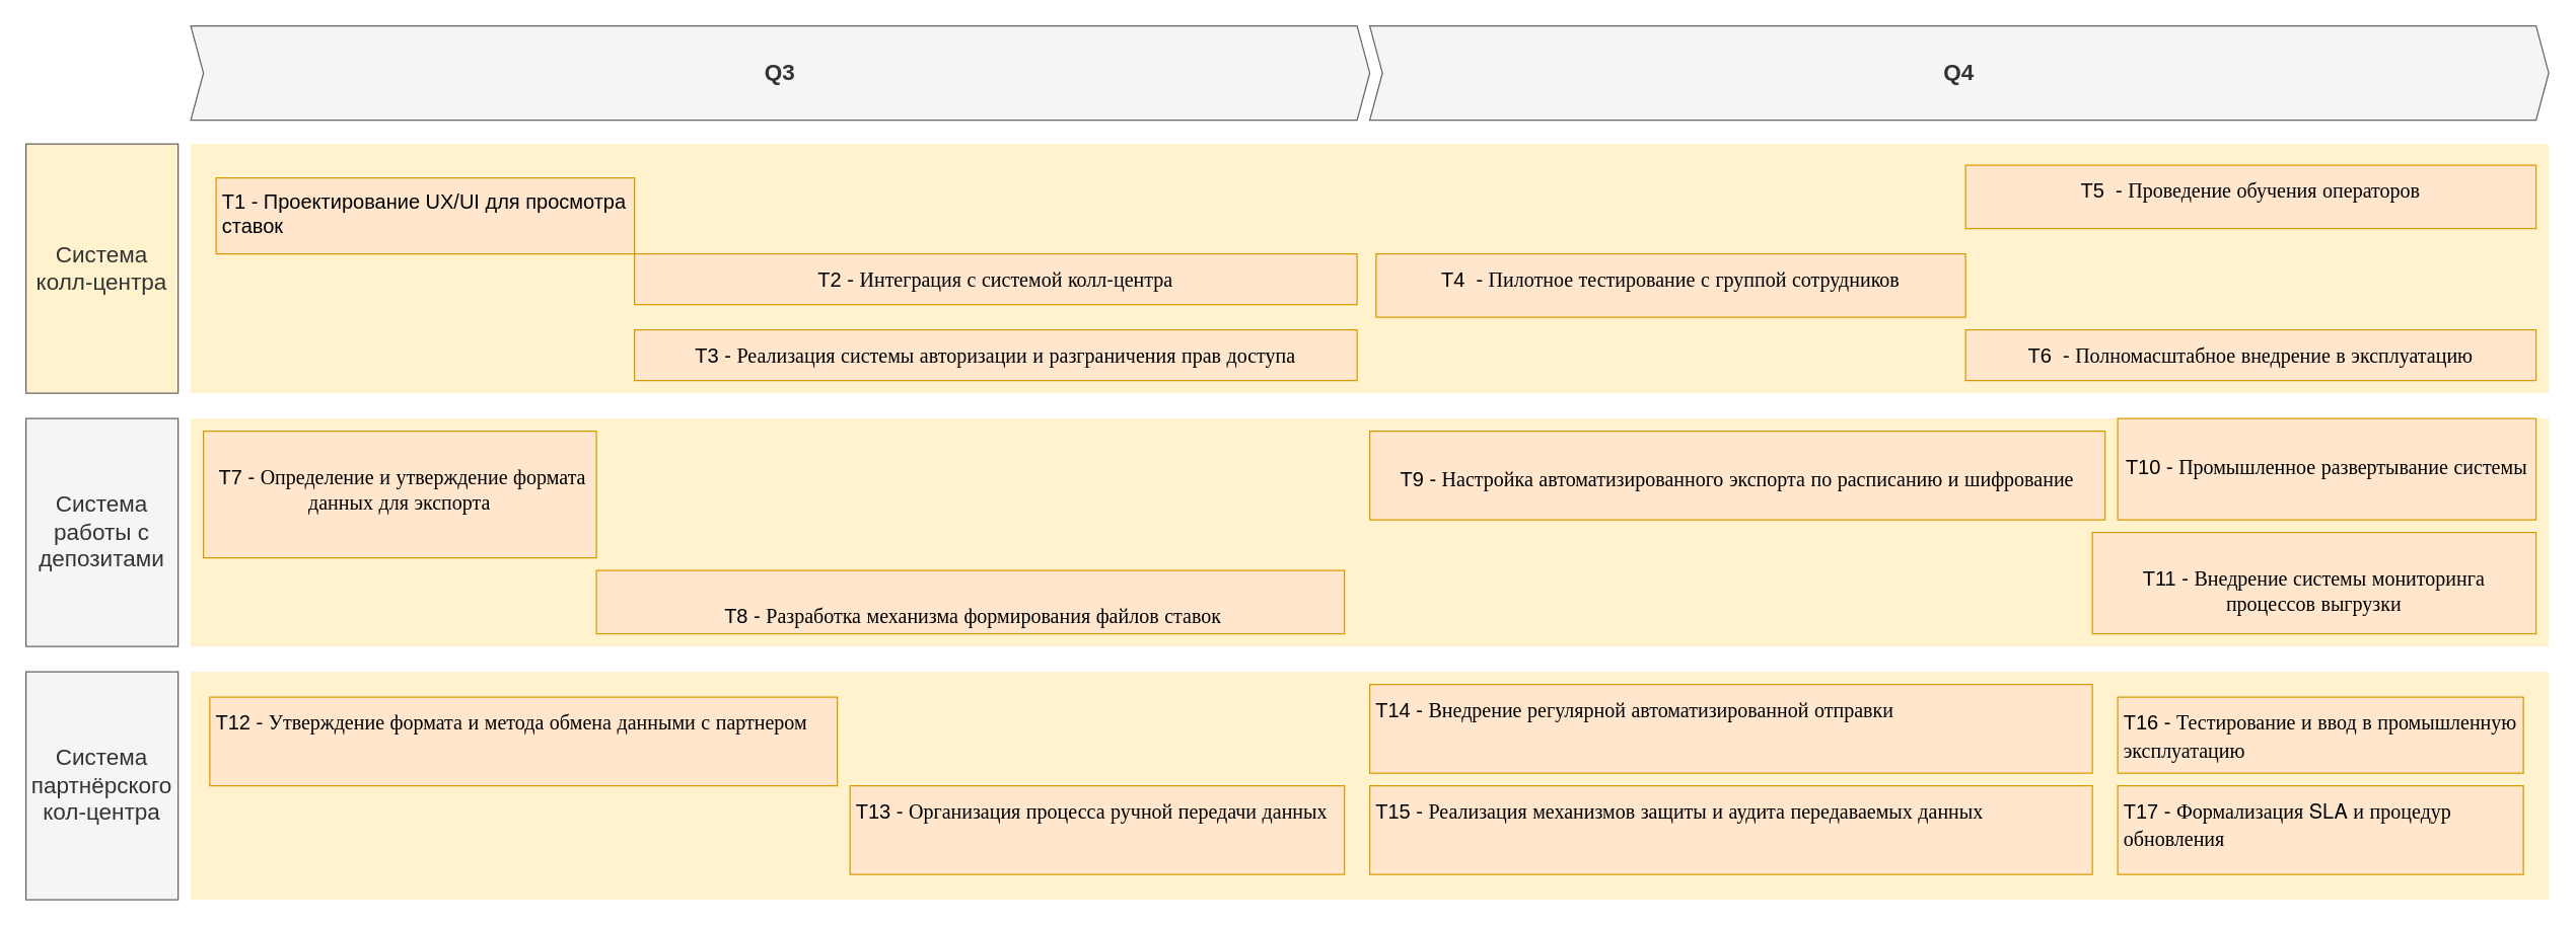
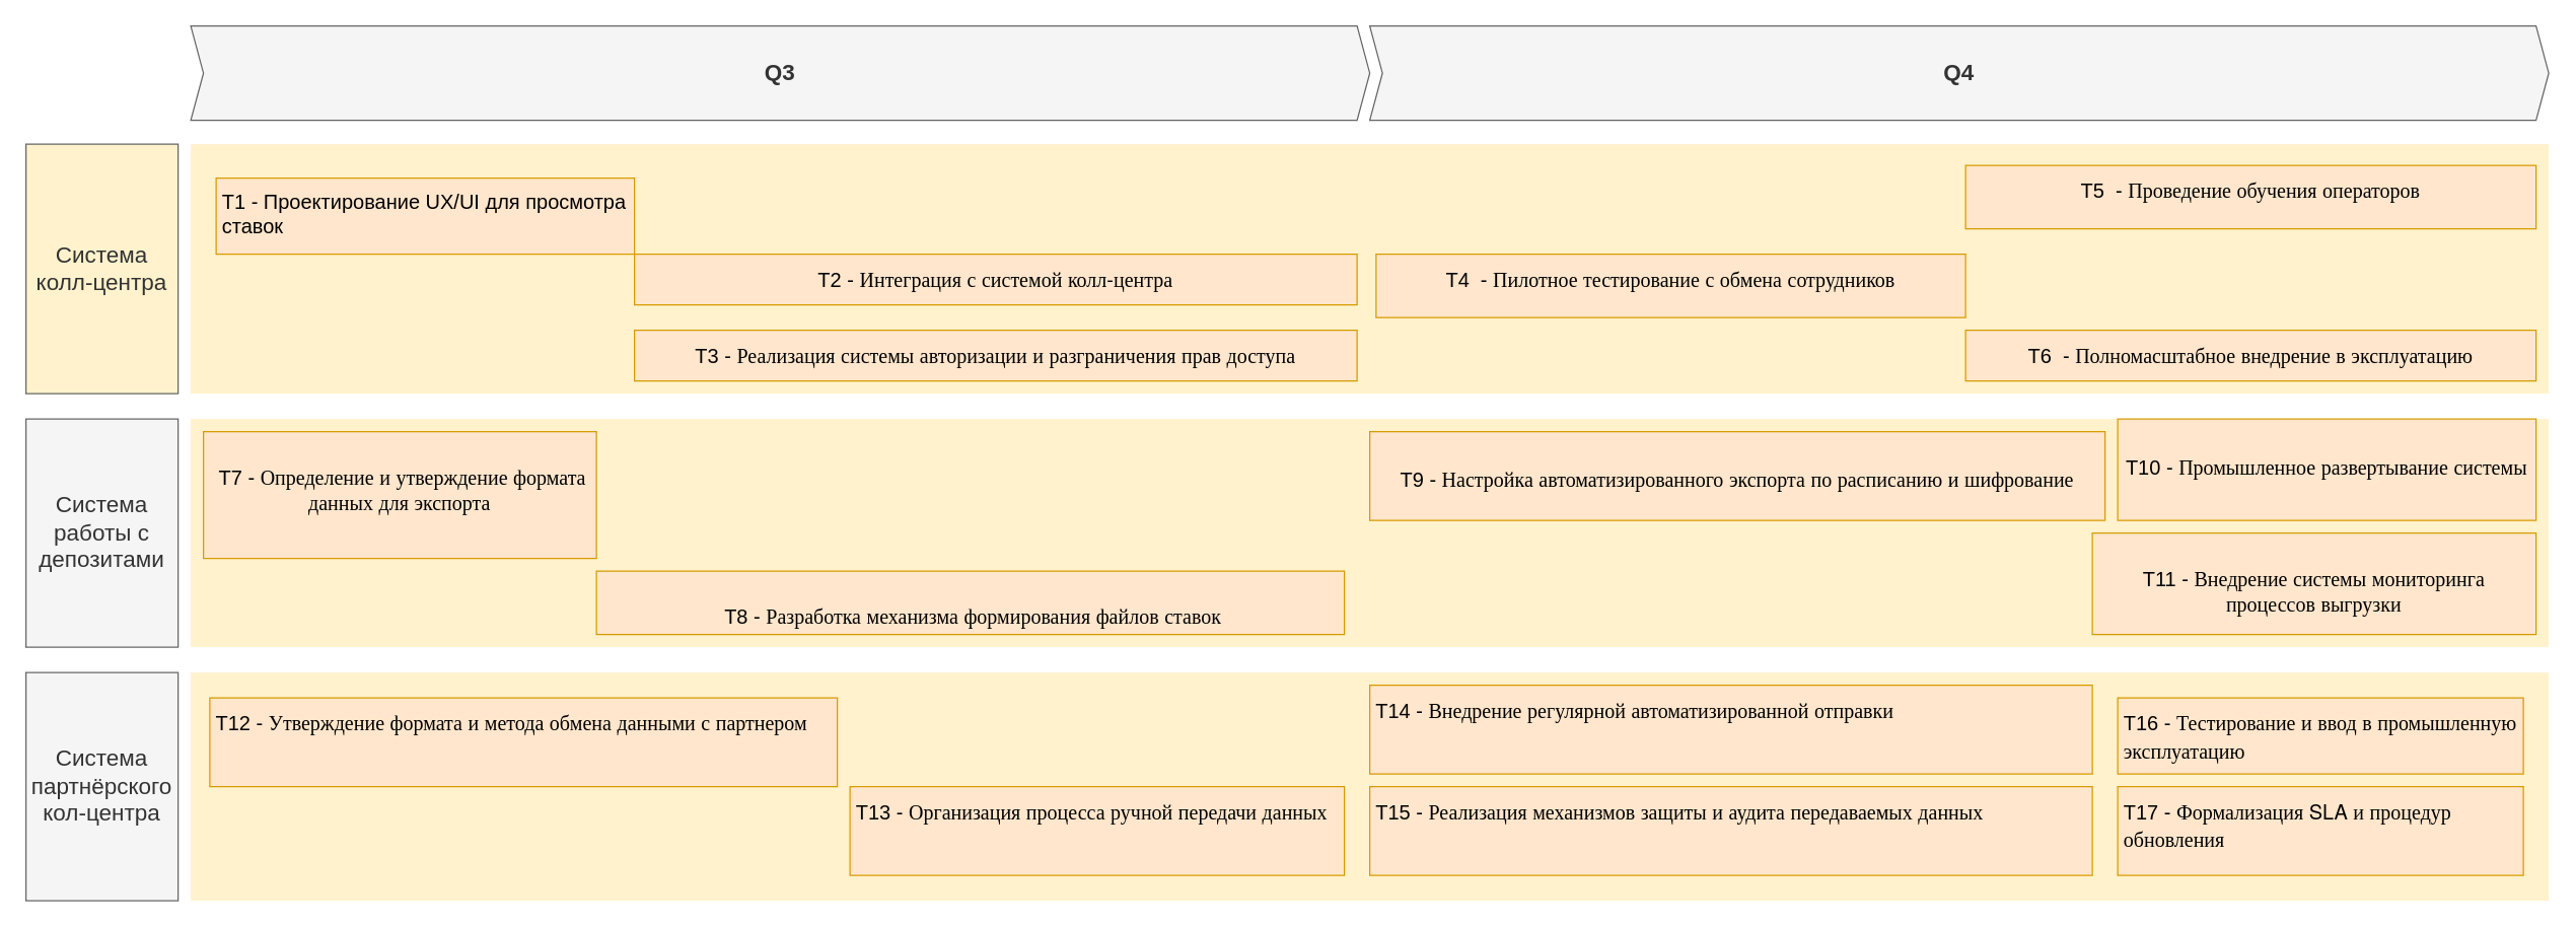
- <mxCell id="23" value="&lt;font style=&quot;font-size: 16px;&quot;&gt;&lt;span style=&quot;text-align: left;&quot;&gt;T4&amp;nbsp;&amp;nbsp;-&amp;nbsp;&lt;/span&gt;&lt;span style=&quot;font-family: &amp;quot;Helvetica Neue&amp;quot;; text-align: start; background-color: transparent; color: light-dark(rgb(0, 0, 0), rgb(255, 255, 255));&quot;&gt;Пилотное тестирование с группой сотрудников&lt;/span&gt;&lt;/font&gt;" style="shape=rect;fillColor=#ffe6cc;strokeColor=#d79b00;fontSize=18;html=1;whiteSpace=wrap;align=center;verticalAlign=top;spacing=5;rounded=0;fontFamily=Helvetica;" parent="1" vertex="1"><mxGeometry x="1085" y="200" width="465" height="50" as="geometry" /></mxCell>
+ <mxCell id="23" value="&lt;font style=&quot;font-size: 16px;&quot;&gt;&lt;span style=&quot;text-align: left;&quot;&gt;T4&amp;nbsp;&amp;nbsp;-&amp;nbsp;&lt;/span&gt;&lt;span style=&quot;font-family: &amp;quot;Helvetica Neue&amp;quot;; text-align: start; background-color: transparent; color: light-dark(rgb(0, 0, 0), rgb(255, 255, 255));&quot;&gt;Пилотное тестирование с обмена сотрудников&lt;/span&gt;&lt;/font&gt;" style="shape=rect;fillColor=#ffe6cc;strokeColor=#d79b00;fontSize=18;html=1;whiteSpace=wrap;align=center;verticalAlign=top;spacing=5;rounded=0;fontFamily=Helvetica;" parent="1" vertex="1"><mxGeometry x="1085" y="200" width="465" height="50" as="geometry" /></mxCell>
